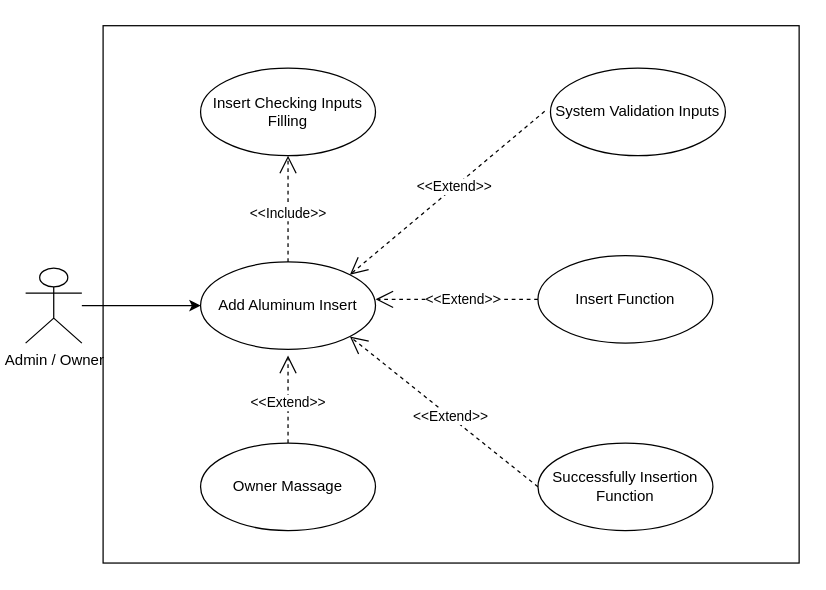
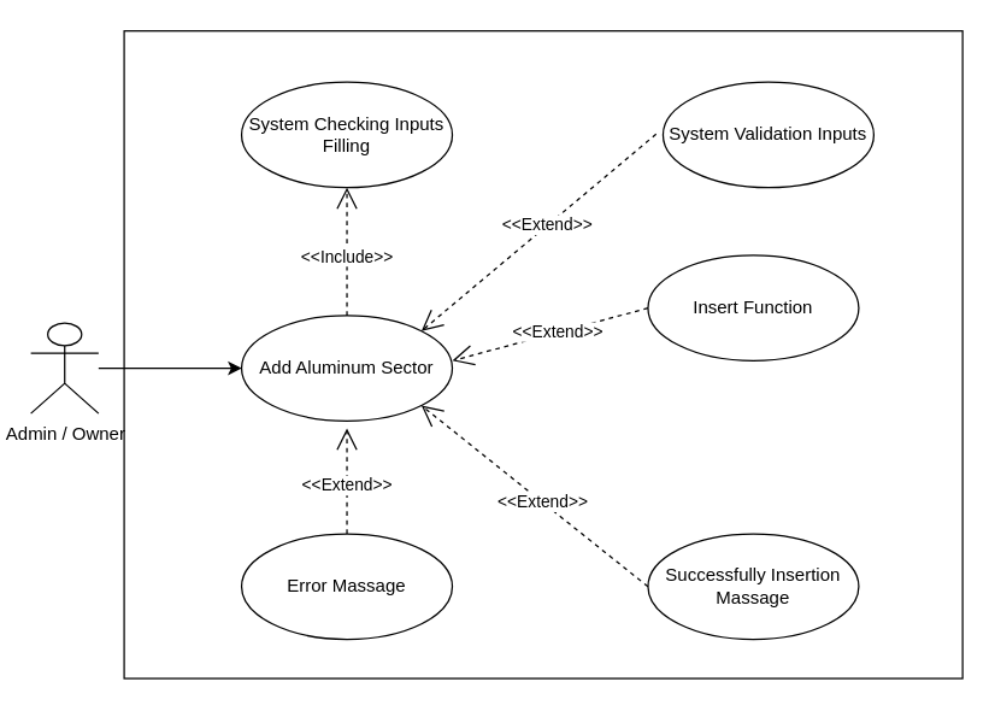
- <mxCell id="8" value="Insert Checking Inputs Filling" style="ellipse;whiteSpace=wrap;html=1;" parent="1" vertex="1"><mxGeometry x="160" y="54" width="140" height="70" as="geometry" /></mxCell>
+ <mxCell id="8" value="System Checking Inputs Filling" style="ellipse;whiteSpace=wrap;html=1;" parent="1" vertex="1"><mxGeometry x="160" y="54" width="140" height="70" as="geometry" /></mxCell>
- <mxCell id="9" value="Insert Function" style="ellipse;whiteSpace=wrap;html=1;" parent="1" vertex="1"><mxGeometry x="430" y="204" width="140" height="70" as="geometry" /></mxCell>
+ <mxCell id="9" value="Insert Function" style="ellipse;whiteSpace=wrap;html=1;" parent="1" vertex="1"><mxGeometry x="430" y="169" width="140" height="70" as="geometry" /></mxCell>
- <mxCell id="4" value="Add Aluminum Insert" style="ellipse;whiteSpace=wrap;html=1;" parent="1" vertex="1"><mxGeometry x="160" y="209" width="140" height="70" as="geometry" /></mxCell>
+ <mxCell id="4" value="Add Aluminum Sector" style="ellipse;whiteSpace=wrap;html=1;" parent="1" vertex="1"><mxGeometry x="160" y="209" width="140" height="70" as="geometry" /></mxCell>
- <mxCell id="6" value="Owner Massage" style="ellipse;whiteSpace=wrap;html=1;" parent="1" vertex="1"><mxGeometry x="160" y="354" width="140" height="70" as="geometry" /></mxCell>
+ <mxCell id="6" value="Error Massage" style="ellipse;whiteSpace=wrap;html=1;" parent="1" vertex="1"><mxGeometry x="160" y="354" width="140" height="70" as="geometry" /></mxCell>
- <mxCell id="5" value="Successfully Insertion Function" style="ellipse;whiteSpace=wrap;html=1;" parent="1" vertex="1"><mxGeometry x="430" y="354" width="140" height="70" as="geometry" /></mxCell>
+ <mxCell id="5" value="Successfully Insertion Massage" style="ellipse;whiteSpace=wrap;html=1;" parent="1" vertex="1"><mxGeometry x="430" y="354" width="140" height="70" as="geometry" /></mxCell>
